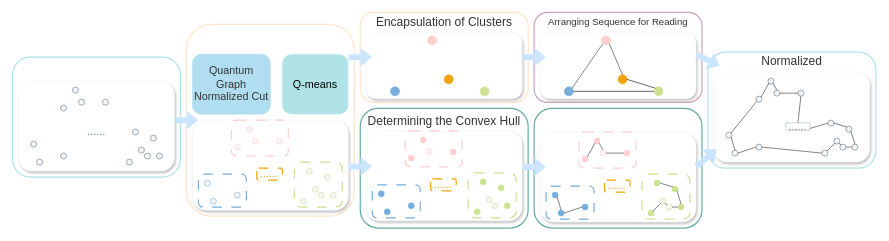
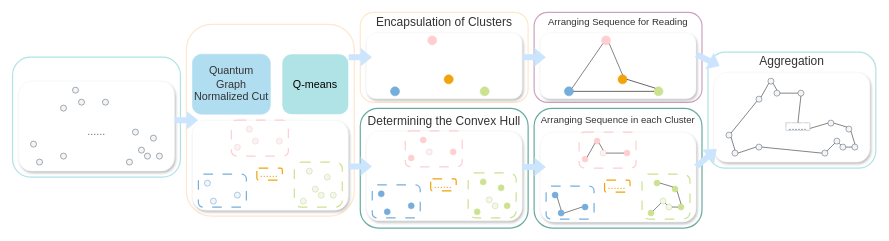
- <mxCell id="129" value="Normalized" style="text;html=1;align=center;verticalAlign=middle;whiteSpace=wrap;rounded=0;fontSize=20;fontColor=#333333;" vertex="1" parent="1"><mxGeometry x="1190" y="85.5" width="260" height="30" as="geometry" /></mxCell>
+ <mxCell id="129" value="Aggregation" style="text;html=1;align=center;verticalAlign=middle;whiteSpace=wrap;rounded=0;fontSize=20;fontColor=#333333;" vertex="1" parent="1"><mxGeometry x="1190" y="85.5" width="260" height="30" as="geometry" /></mxCell>
+ <mxCell id="102" value="Arranging Sequence in each Cluster" style="text;html=1;align=center;verticalAlign=middle;whiteSpace=wrap;rounded=0;fontSize=16;fontColor=#333333;" vertex="1" parent="1"><mxGeometry x="900" y="184.63" width="260" height="30" as="geometry" /></mxCell>
